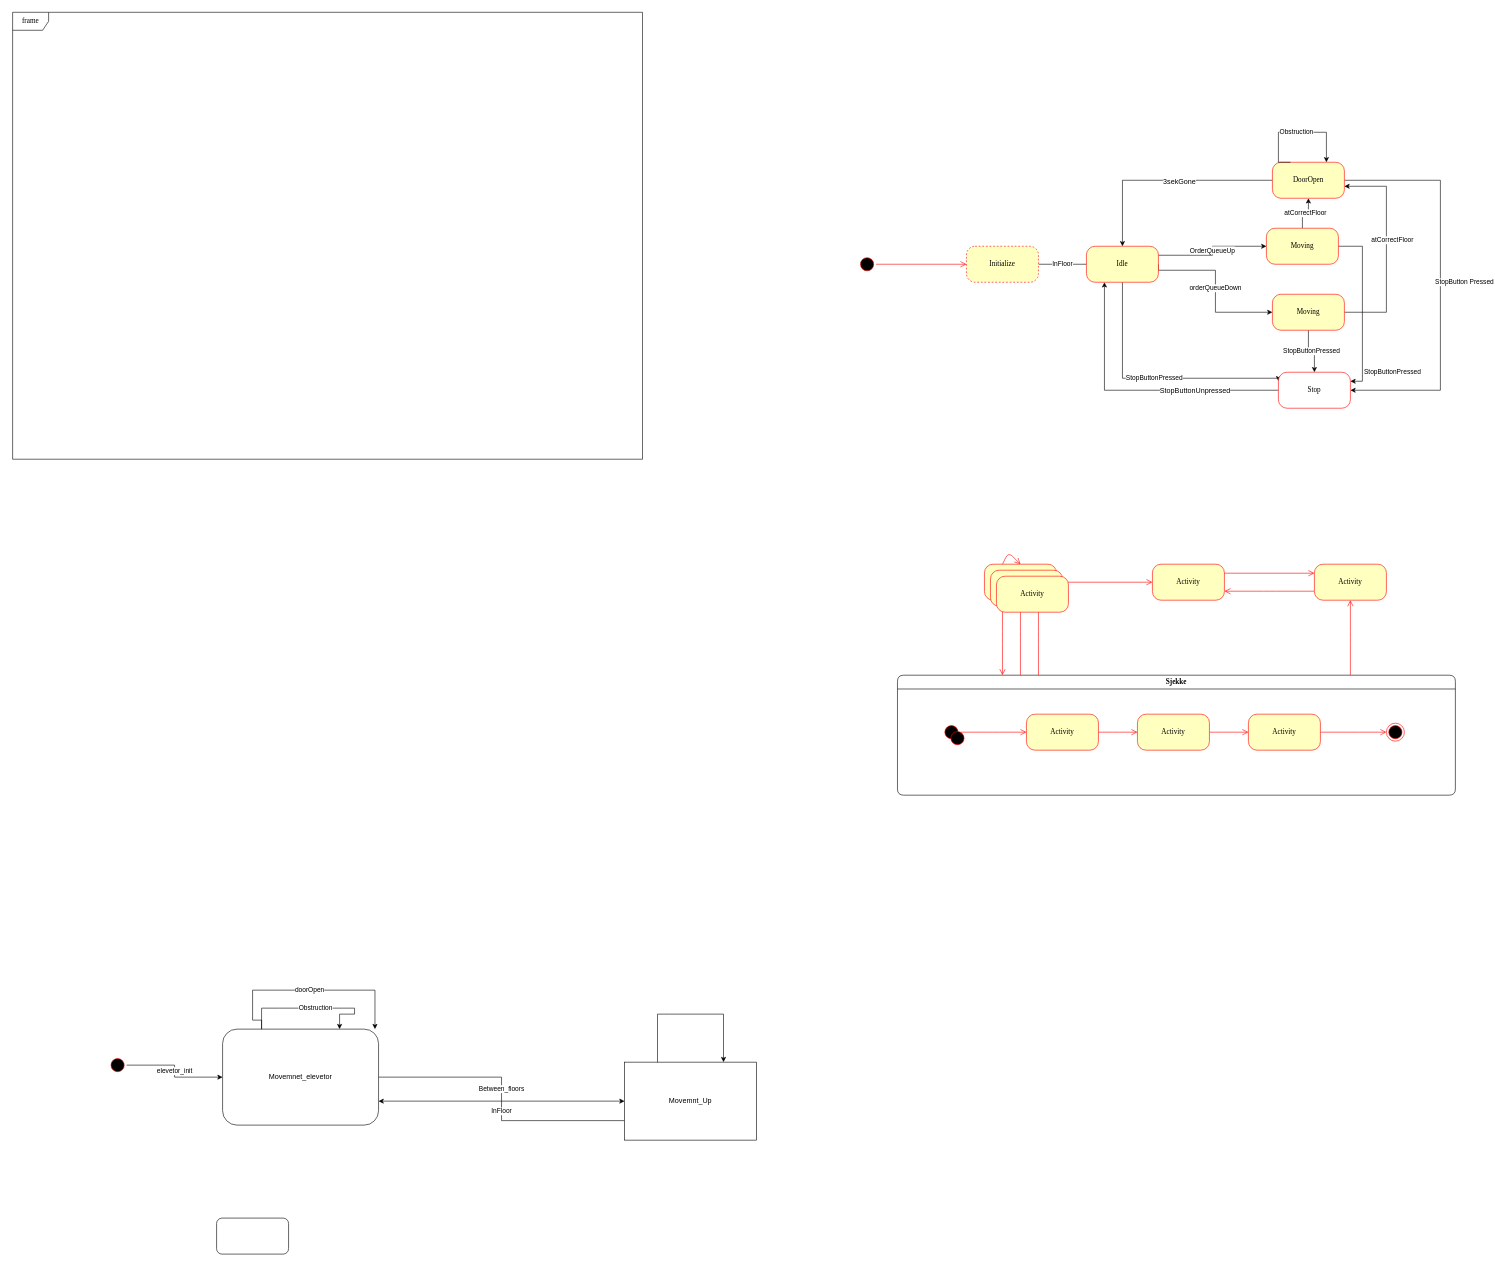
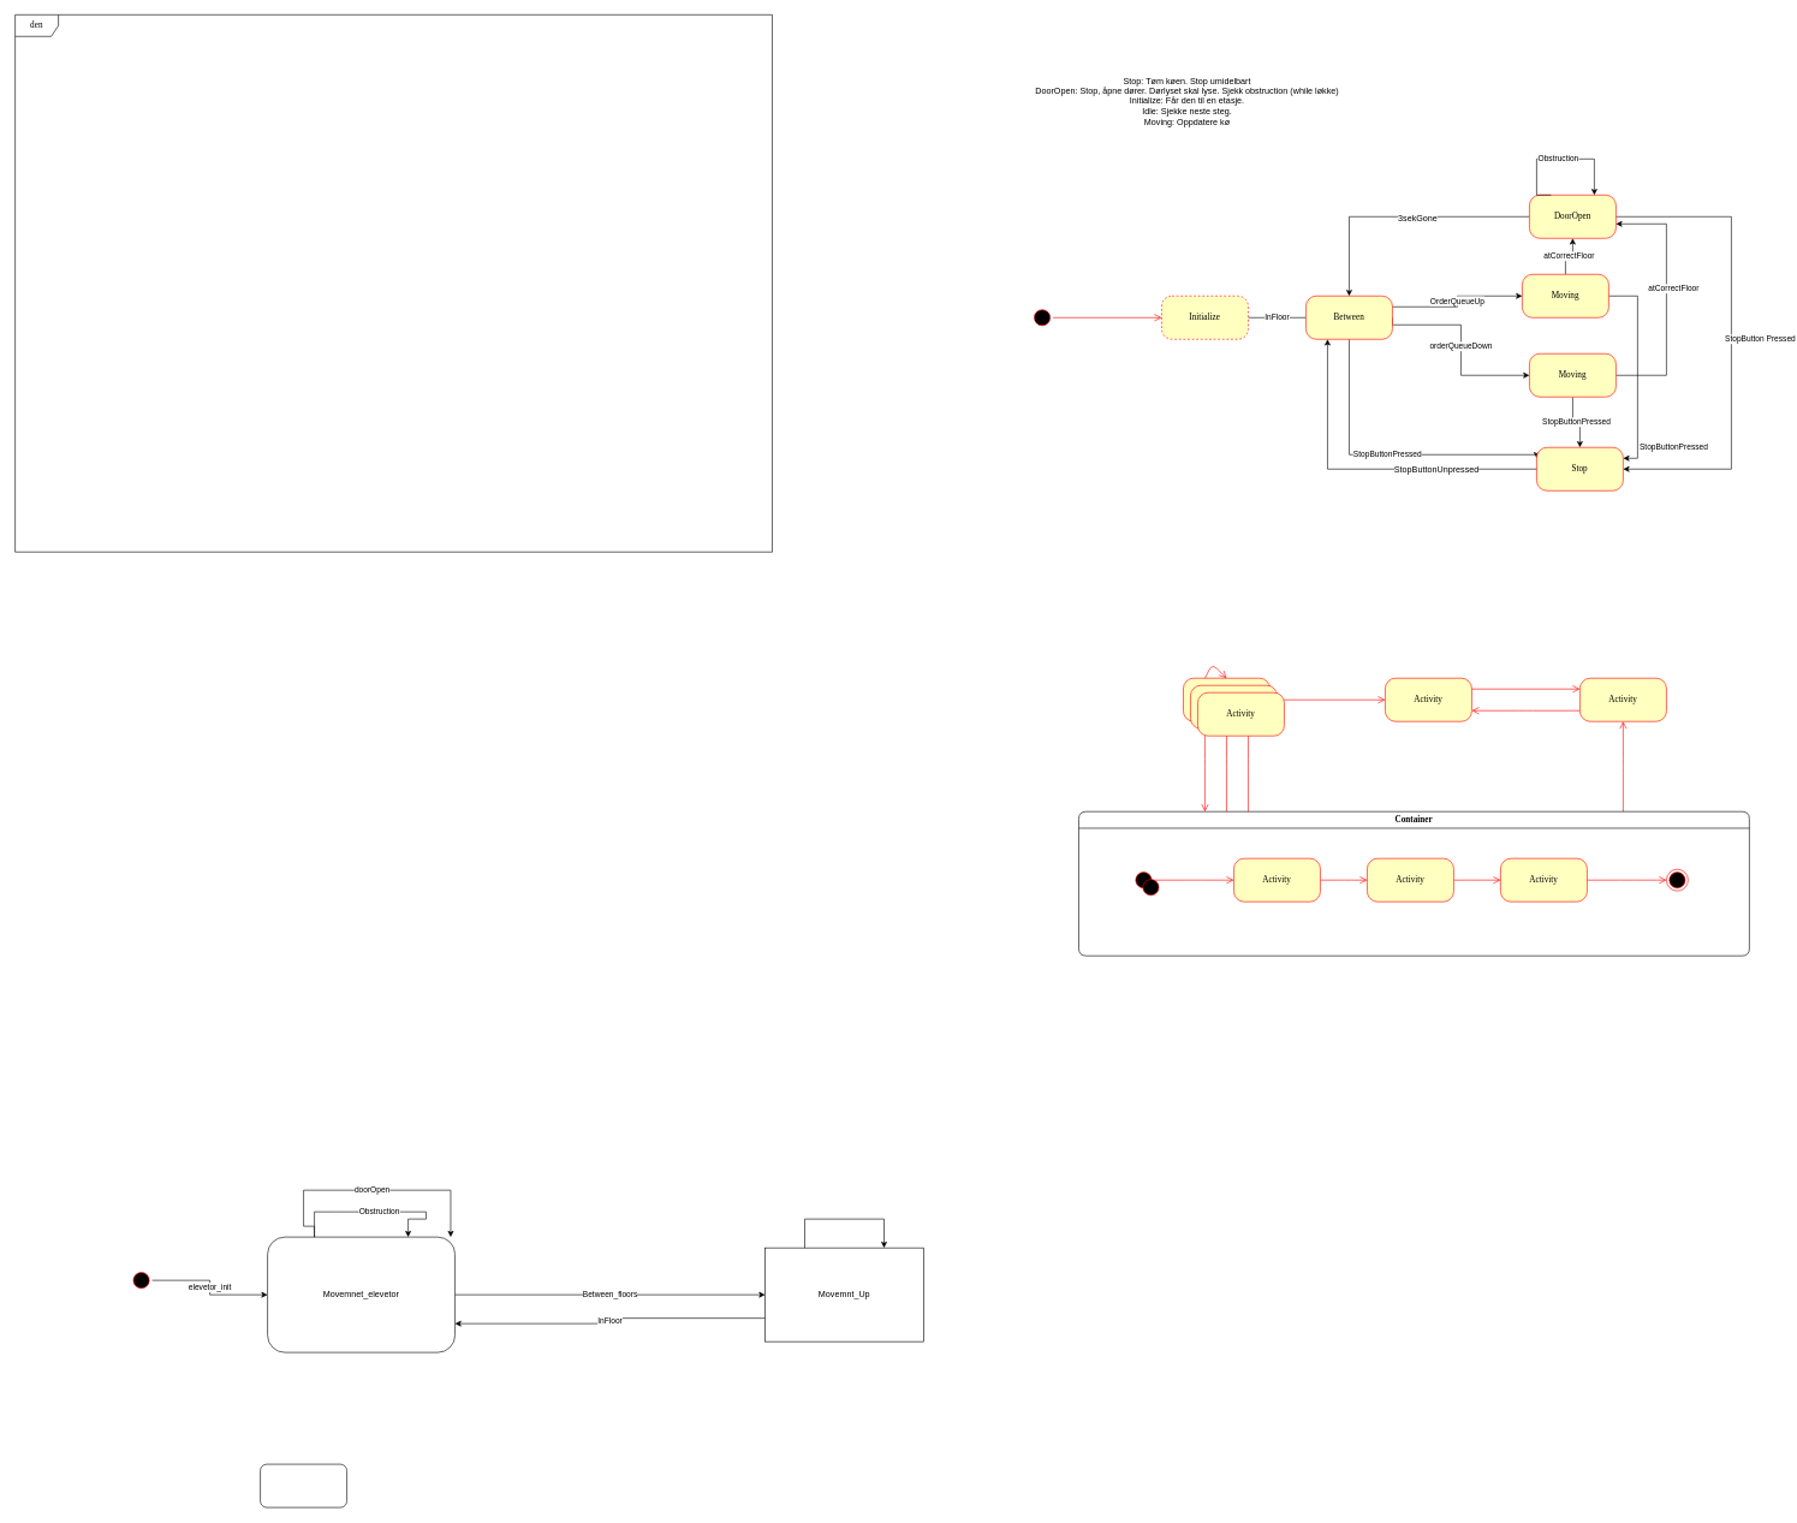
- <mxCell id="17" value="frame" style="shape=umlFrame;whiteSpace=wrap;html=1;rounded=1;shadow=0;comic=0;labelBackgroundColor=none;strokeWidth=1;fontFamily=Verdana;fontSize=12;align=center;" parent="1" vertex="1"><mxGeometry x="20" y="20" width="1050" height="745" as="geometry" /></mxCell>
+ <mxCell id="17" value="den" style="shape=umlFrame;whiteSpace=wrap;html=1;rounded=1;shadow=0;comic=0;labelBackgroundColor=none;strokeWidth=1;fontFamily=Verdana;fontSize=12;align=center;" parent="1" vertex="1"><mxGeometry x="20" y="20" width="1050" height="745" as="geometry" /></mxCell>
+ <mxCell id="55" value="&lt;div&gt;Stop: Tøm køen. Stop umidelbart&lt;/div&gt;&lt;div&gt;DoorOpen: Stop, åpne dører. Dørlyset skal lyse. Sjekk obstruction (while løkke)&lt;br&gt;&lt;/div&gt;&lt;div&gt;Initialize: Får den til en etasje.&lt;/div&gt;&lt;div&gt;Idle: Sjekke neste steg. &lt;br&gt;&lt;/div&gt;&lt;div&gt;Moving: Oppdatere kø&lt;br&gt;&lt;/div&gt;" style="text;html=1;align=center;verticalAlign=middle;resizable=0;points=[];autosize=1;" vertex="1" parent="1"><mxGeometry x="1395" y="100" width="500" height="80" as="geometry" /></mxCell>
- <mxCell id="42" value="Idle" style="rounded=1;whiteSpace=wrap;html=1;arcSize=24;fillColor=#ffffc0;strokeColor=#ff0000;shadow=0;comic=0;labelBackgroundColor=none;fontFamily=Verdana;fontSize=12;fontColor=#000000;align=center;" vertex="1" parent="1"><mxGeometry x="1810" y="410" width="120" height="60" as="geometry" /></mxCell>
+ <mxCell id="42" value="Between" style="rounded=1;whiteSpace=wrap;html=1;arcSize=24;fillColor=#ffffc0;strokeColor=#ff0000;shadow=0;comic=0;labelBackgroundColor=none;fontFamily=Verdana;fontSize=12;fontColor=#000000;align=center;" vertex="1" parent="1"><mxGeometry x="1810" y="410" width="120" height="60" as="geometry" /></mxCell>
- <mxCell id="48" value="Stop" style="rounded=1;whiteSpace=wrap;html=1;arcSize=24;fillColor=#ffffff;strokeColor=#ff0000;shadow=0;comic=0;labelBackgroundColor=none;fontFamily=Verdana;fontSize=12;fontColor=#000000;align=center;" vertex="1" parent="1"><mxGeometry x="2130" y="620" width="120" height="60" as="geometry" /></mxCell>
+ <mxCell id="48" value="Stop" style="rounded=1;whiteSpace=wrap;html=1;arcSize=24;fillColor=#ffffc0;strokeColor=#ff0000;shadow=0;comic=0;labelBackgroundColor=none;fontFamily=Verdana;fontSize=12;fontColor=#000000;align=center;" vertex="1" parent="1"><mxGeometry x="2130" y="620" width="120" height="60" as="geometry" /></mxCell>
- <mxCell id="7" value="Sjekke" style="swimlane;whiteSpace=wrap;html=1;rounded=1;shadow=0;comic=0;labelBackgroundColor=none;strokeWidth=1;fontFamily=Verdana;fontSize=12;align=center;" parent="1" vertex="1"><mxGeometry x="1495" y="1125" width="930" height="200" as="geometry" /></mxCell>
+ <mxCell id="7" value="Container" style="swimlane;whiteSpace=wrap;html=1;rounded=1;shadow=0;comic=0;labelBackgroundColor=none;strokeWidth=1;fontFamily=Verdana;fontSize=12;align=center;" parent="1" vertex="1"><mxGeometry x="1495" y="1125" width="930" height="200" as="geometry" /></mxCell>
- <mxCell id="32" value="Movemnt_Up" style="rounded=0;whiteSpace=wrap;html=1;" vertex="1" parent="1"><mxGeometry x="1040" y="1770" width="220" height="130" as="geometry" /></mxCell>
+ <mxCell id="32" value="Movemnt_Up" style="rounded=0;whiteSpace=wrap;html=1;" vertex="1" parent="1"><mxGeometry x="1060" y="1730" width="220" height="130" as="geometry" /></mxCell>
